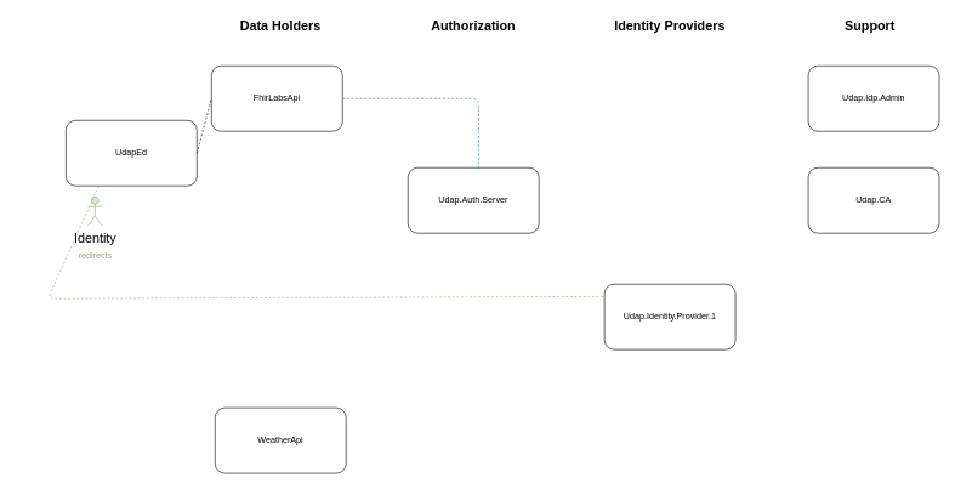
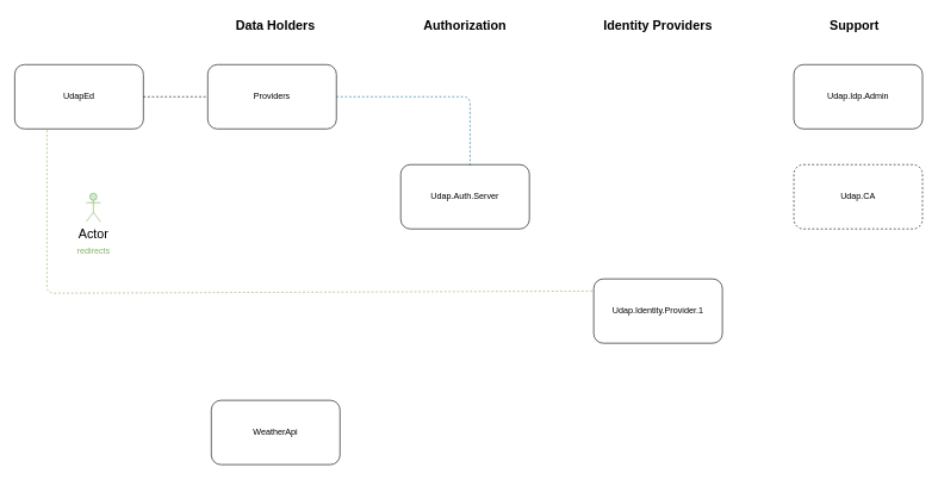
- <mxCell id="2" value="FhirLabsApi" style="rounded=1;whiteSpace=wrap;html=1;" vertex="1" parent="1"><mxGeometry x="290" y="90" width="180" height="90" as="geometry" /></mxCell>
+ <mxCell id="2" value="Providers" style="rounded=1;whiteSpace=wrap;html=1;" vertex="1" parent="1"><mxGeometry x="290" y="90" width="180" height="90" as="geometry" /></mxCell>
- <mxCell id="8" value="UdapEd" style="rounded=1;whiteSpace=wrap;html=1;" vertex="1" parent="1"><mxGeometry x="90" y="165" width="180" height="90" as="geometry" /></mxCell>
+ <mxCell id="8" value="UdapEd" style="rounded=1;whiteSpace=wrap;html=1;" vertex="1" parent="1"><mxGeometry x="20" y="90" width="180" height="90" as="geometry" /></mxCell>
- <mxCell id="3" value="Udap.CA" style="rounded=1;whiteSpace=wrap;html=1;" vertex="1" parent="1"><mxGeometry x="1110" y="230" width="180" height="90" as="geometry" /></mxCell>
+ <mxCell id="3" value="Udap.CA" style="rounded=1;whiteSpace=wrap;html=1;dashed=1;" vertex="1" parent="1"><mxGeometry x="1110" y="230" width="180" height="90" as="geometry" /></mxCell>
- <mxCell id="15" value="Identity&lt;br&gt;&lt;font color=&quot;#82b366&quot; style=&quot;font-size: 12px;&quot;&gt;redirects&lt;/font&gt;" style="shape=umlActor;verticalLabelPosition=bottom;verticalAlign=top;html=1;outlineConnect=0;fontSize=18;fillColor=#d5e8d4;strokeColor=#82b366;" vertex="1" parent="1"><mxGeometry x="120" y="270" width="20" height="40" as="geometry" /></mxCell>
+ <mxCell id="15" value="Actor&lt;br&gt;&lt;font color=&quot;#82b366&quot; style=&quot;font-size: 12px;&quot;&gt;redirects&lt;/font&gt;" style="shape=umlActor;verticalLabelPosition=bottom;verticalAlign=top;html=1;outlineConnect=0;fontSize=18;fillColor=#d5e8d4;strokeColor=#82b366;" vertex="1" parent="1"><mxGeometry x="120" y="270" width="20" height="40" as="geometry" /></mxCell>
